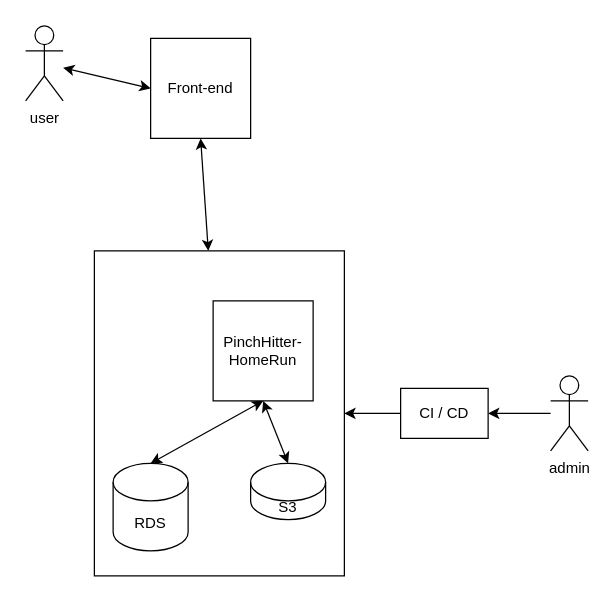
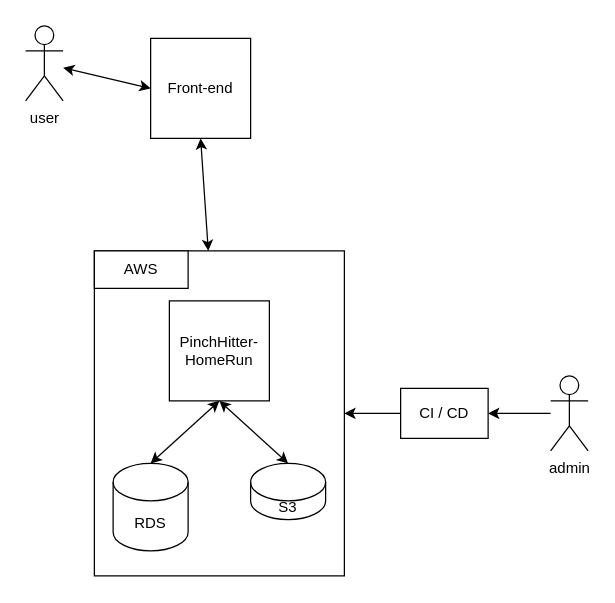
+ <mxCell id="12" value="AWS" style="rounded=0;whiteSpace=wrap;html=1;" vertex="1" parent="1"><mxGeometry x="75" y="200" width="75" height="30" as="geometry" /></mxCell>
- <mxCell id="6" value="PinchHitter-HomeRun" style="whiteSpace=wrap;html=1;aspect=fixed;" vertex="1" parent="1"><mxGeometry x="170" y="240" width="80" height="80" as="geometry" /></mxCell>
+ <mxCell id="6" value="PinchHitter-HomeRun" style="whiteSpace=wrap;html=1;aspect=fixed;" vertex="1" parent="1"><mxGeometry x="135" y="240" width="80" height="80" as="geometry" /></mxCell>
